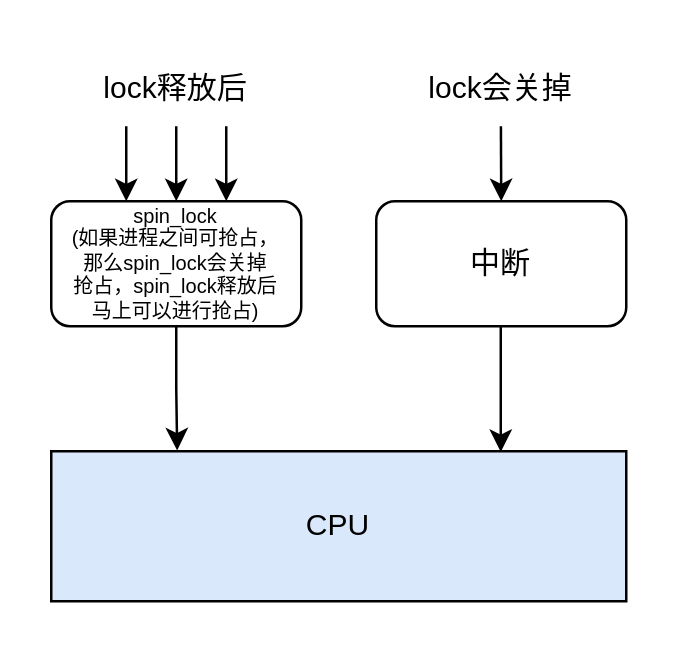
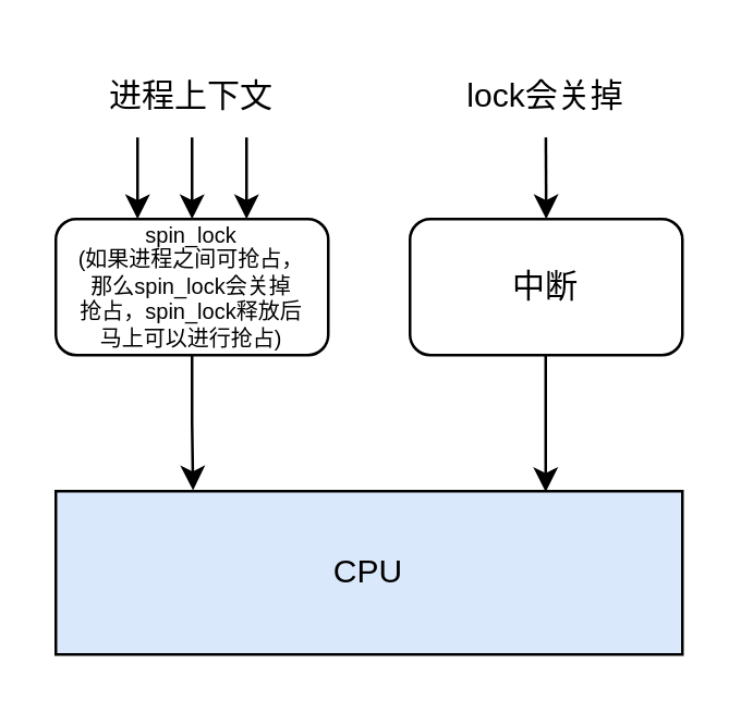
- <mxCell id="10" value="lock释放后" style="text;html=1;align=center;verticalAlign=middle;whiteSpace=wrap;rounded=0;" vertex="1" parent="1"><mxGeometry x="30" y="20" width="80" height="30" as="geometry" /></mxCell>
+ <mxCell id="10" value="进程上下文" style="text;html=1;align=center;verticalAlign=middle;whiteSpace=wrap;rounded=0;" vertex="1" parent="1"><mxGeometry x="30" y="20" width="80" height="30" as="geometry" /></mxCell>
